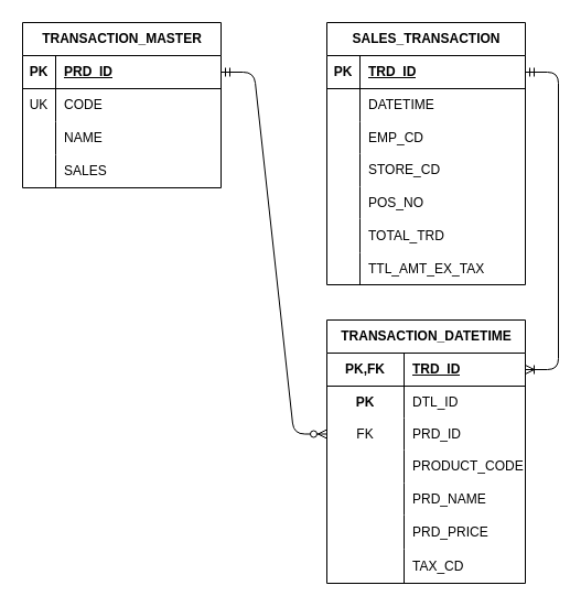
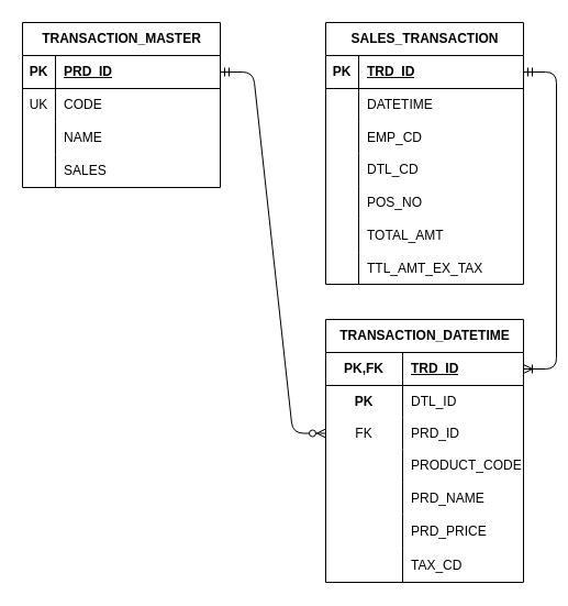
- <mxCell id="27" value="&lt;span style=&quot;color: rgb(0, 0, 0);&quot;&gt;STORE_CD&lt;/span&gt;" style="shape=partialRectangle;connectable=0;fillColor=none;top=0;left=0;bottom=0;right=0;align=left;spacingLeft=6;overflow=hidden;whiteSpace=wrap;html=1;" parent="25" vertex="1"><mxGeometry x="30" width="150" height="30" as="geometry"><mxRectangle width="150" height="30" as="alternateBounds" /></mxGeometry></mxCell>
+ <mxCell id="27" value="&lt;span style=&quot;color: rgb(0, 0, 0);&quot;&gt;DTL_CD&lt;/span&gt;" style="shape=partialRectangle;connectable=0;fillColor=none;top=0;left=0;bottom=0;right=0;align=left;spacingLeft=6;overflow=hidden;whiteSpace=wrap;html=1;" parent="25" vertex="1"><mxGeometry x="30" width="150" height="30" as="geometry"><mxRectangle width="150" height="30" as="alternateBounds" /></mxGeometry></mxCell>
- <mxCell id="33" value="&lt;span style=&quot;font-weight: 400;&quot;&gt;TOTAL_TRD&lt;/span&gt;" style="shape=partialRectangle;connectable=0;fillColor=none;top=0;left=0;bottom=0;right=0;align=left;spacingLeft=6;overflow=hidden;whiteSpace=wrap;html=1;fontStyle=1" parent="31" vertex="1"><mxGeometry x="30" width="150" height="31" as="geometry"><mxRectangle width="150" height="31" as="alternateBounds" /></mxGeometry></mxCell>
+ <mxCell id="33" value="&lt;span style=&quot;font-weight: 400;&quot;&gt;TOTAL_AMT&lt;/span&gt;" style="shape=partialRectangle;connectable=0;fillColor=none;top=0;left=0;bottom=0;right=0;align=left;spacingLeft=6;overflow=hidden;whiteSpace=wrap;html=1;fontStyle=1" parent="31" vertex="1"><mxGeometry x="30" width="150" height="31" as="geometry"><mxRectangle width="150" height="31" as="alternateBounds" /></mxGeometry></mxCell>
